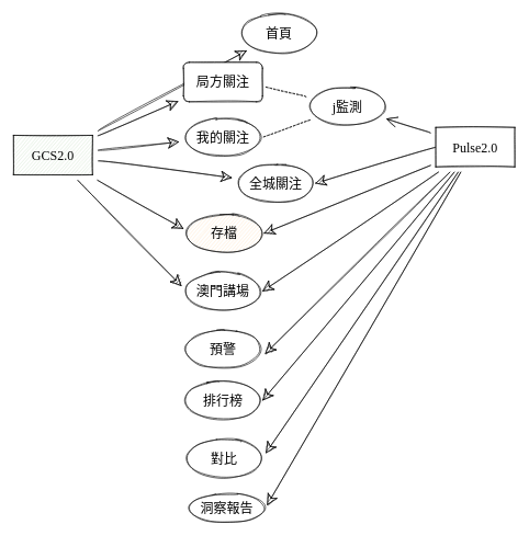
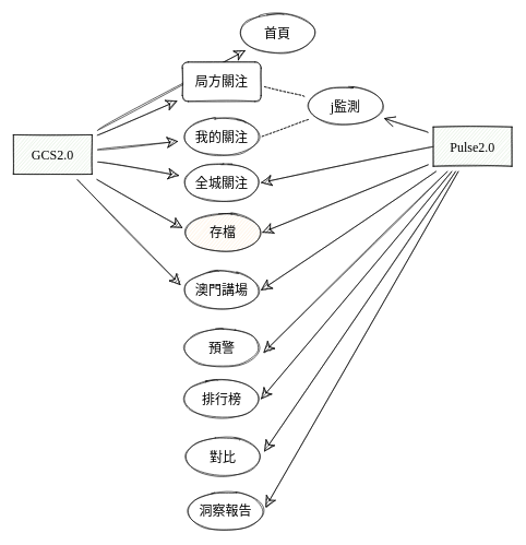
- <mxCell id="23" value="Pulse2.0" style="whiteSpace=wrap;html=1;sketch=1;hachureGap=4;fontFamily=Architects Daughter;fontSource=https%3A%2F%2Ffonts.googleapis.com%2Fcss%3Ffamily%3DArchitects%2BDaughter;fontSize=20;" vertex="1" parent="1"><mxGeometry x="661" y="193" width="120" height="60" as="geometry" /></mxCell>
+ <mxCell id="23" value="Pulse2.0" style="whiteSpace=wrap;html=1;sketch=1;hachureGap=4;fontFamily=Architects Daughter;fontSource=https%3A%2F%2Ffonts.googleapis.com%2Fcss%3Ffamily%3DArchitects%2BDaughter;fontSize=20;fillColor=#d5e8d4;" vertex="1" parent="1"><mxGeometry x="661" y="193" width="120" height="60" as="geometry" /></mxCell>
- <mxCell id="12" value="全城關注" style="ellipse;whiteSpace=wrap;html=1;sketch=1;hachureGap=4;fontFamily=Architects Daughter;fontSource=https%3A%2F%2Ffonts.googleapis.com%2Fcss%3Ffamily%3DArchitects%2BDaughter;fontSize=20;" vertex="1" parent="1"><mxGeometry x="358" y="248" width="120" height="60" as="geometry" /></mxCell>
+ <mxCell id="12" value="全城關注" style="ellipse;whiteSpace=wrap;html=1;sketch=1;hachureGap=4;fontFamily=Architects Daughter;fontSource=https%3A%2F%2Ffonts.googleapis.com%2Fcss%3Ffamily%3DArchitects%2BDaughter;fontSize=20;" vertex="1" parent="1"><mxGeometry x="278" y="248" width="120" height="60" as="geometry" /></mxCell>
- <mxCell id="30" value="洞察報告" style="ellipse;whiteSpace=wrap;html=1;sketch=1;hachureGap=4;fontFamily=Architects Daughter;fontSource=https%3A%2F%2Ffonts.googleapis.com%2Fcss%3Ffamily%3DArchitects%2BDaughter;fontSize=20;" vertex="1" parent="1"><mxGeometry x="284" y="749" width="120" height="45" as="geometry" /></mxCell>
+ <mxCell id="30" value="洞察報告" style="ellipse;whiteSpace=wrap;html=1;sketch=1;hachureGap=4;fontFamily=Architects Daughter;fontSource=https%3A%2F%2Ffonts.googleapis.com%2Fcss%3Ffamily%3DArchitects%2BDaughter;fontSize=20;" vertex="1" parent="1"><mxGeometry x="284" y="749" width="120" height="60" as="geometry" /></mxCell>
